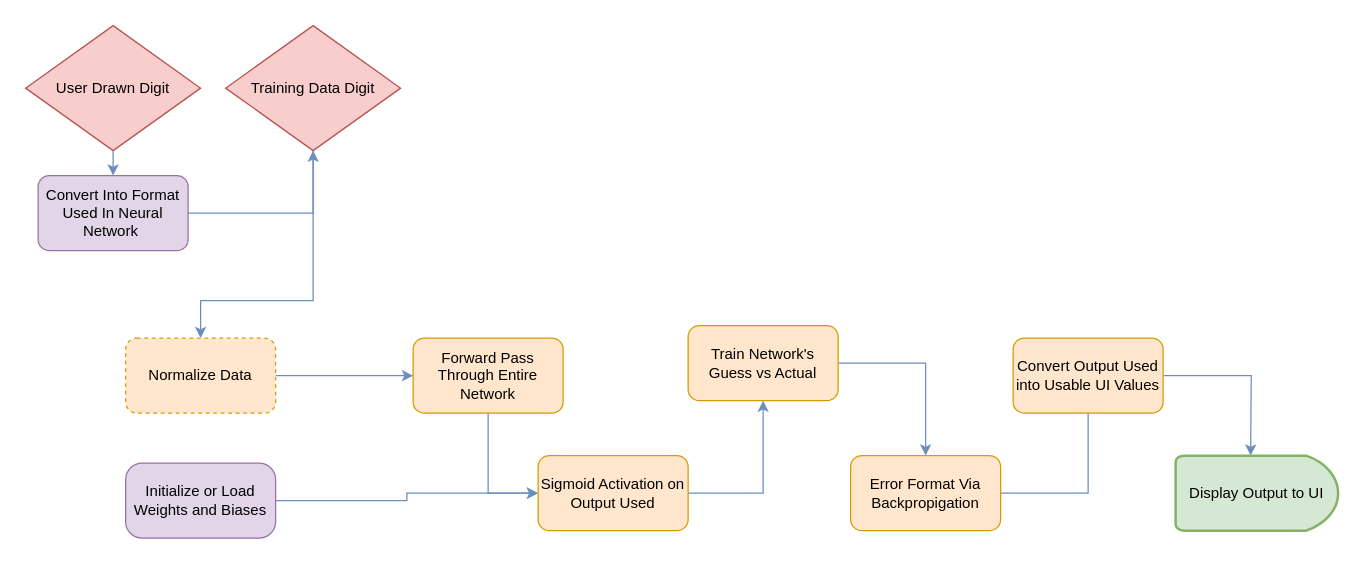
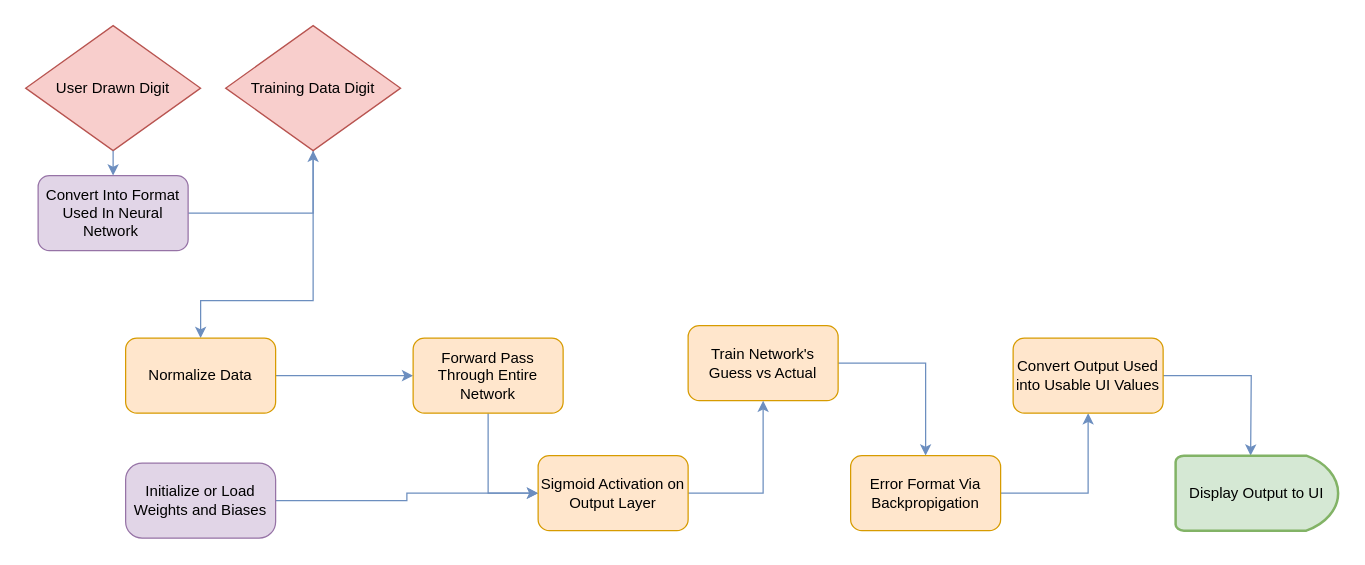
- <mxCell id="8" value="Normalize Data" style="rounded=1;whiteSpace=wrap;html=1;fillColor=#ffe6cc;strokeColor=#d79b00;dashed=1;" vertex="1" parent="1"><mxGeometry x="100" y="270" width="120" height="60" as="geometry" /></mxCell>
+ <mxCell id="8" value="Normalize Data" style="rounded=1;whiteSpace=wrap;html=1;fillColor=#ffe6cc;strokeColor=#d79b00;" vertex="1" parent="1"><mxGeometry x="100" y="270" width="120" height="60" as="geometry" /></mxCell>
- <mxCell id="15" style="edgeStyle=orthogonalEdgeStyle;rounded=0;orthogonalLoop=1;jettySize=auto;html=1;entryX=0.5;entryY=1;entryDx=0;entryDy=0;fillColor=#dae8fc;strokeColor=#6c8ebf;endArrow=none;" edge="1" parent="1" source="16" target="18"><mxGeometry relative="1" as="geometry" /></mxCell>
+ <mxCell id="15" style="edgeStyle=orthogonalEdgeStyle;rounded=0;orthogonalLoop=1;jettySize=auto;html=1;entryX=0.5;entryY=1;entryDx=0;entryDy=0;fillColor=#dae8fc;strokeColor=#6c8ebf;" edge="1" parent="1" source="16" target="18"><mxGeometry relative="1" as="geometry" /></mxCell>
- <mxCell id="21" value="Sigmoid Activation on Output Used" style="rounded=1;whiteSpace=wrap;html=1;fillColor=#ffe6cc;strokeColor=#d79b00;" vertex="1" parent="1"><mxGeometry x="430" y="364" width="120" height="60" as="geometry" /></mxCell>
+ <mxCell id="21" value="Sigmoid Activation on Output Layer" style="rounded=1;whiteSpace=wrap;html=1;fillColor=#ffe6cc;strokeColor=#d79b00;" vertex="1" parent="1"><mxGeometry x="430" y="364" width="120" height="60" as="geometry" /></mxCell>
